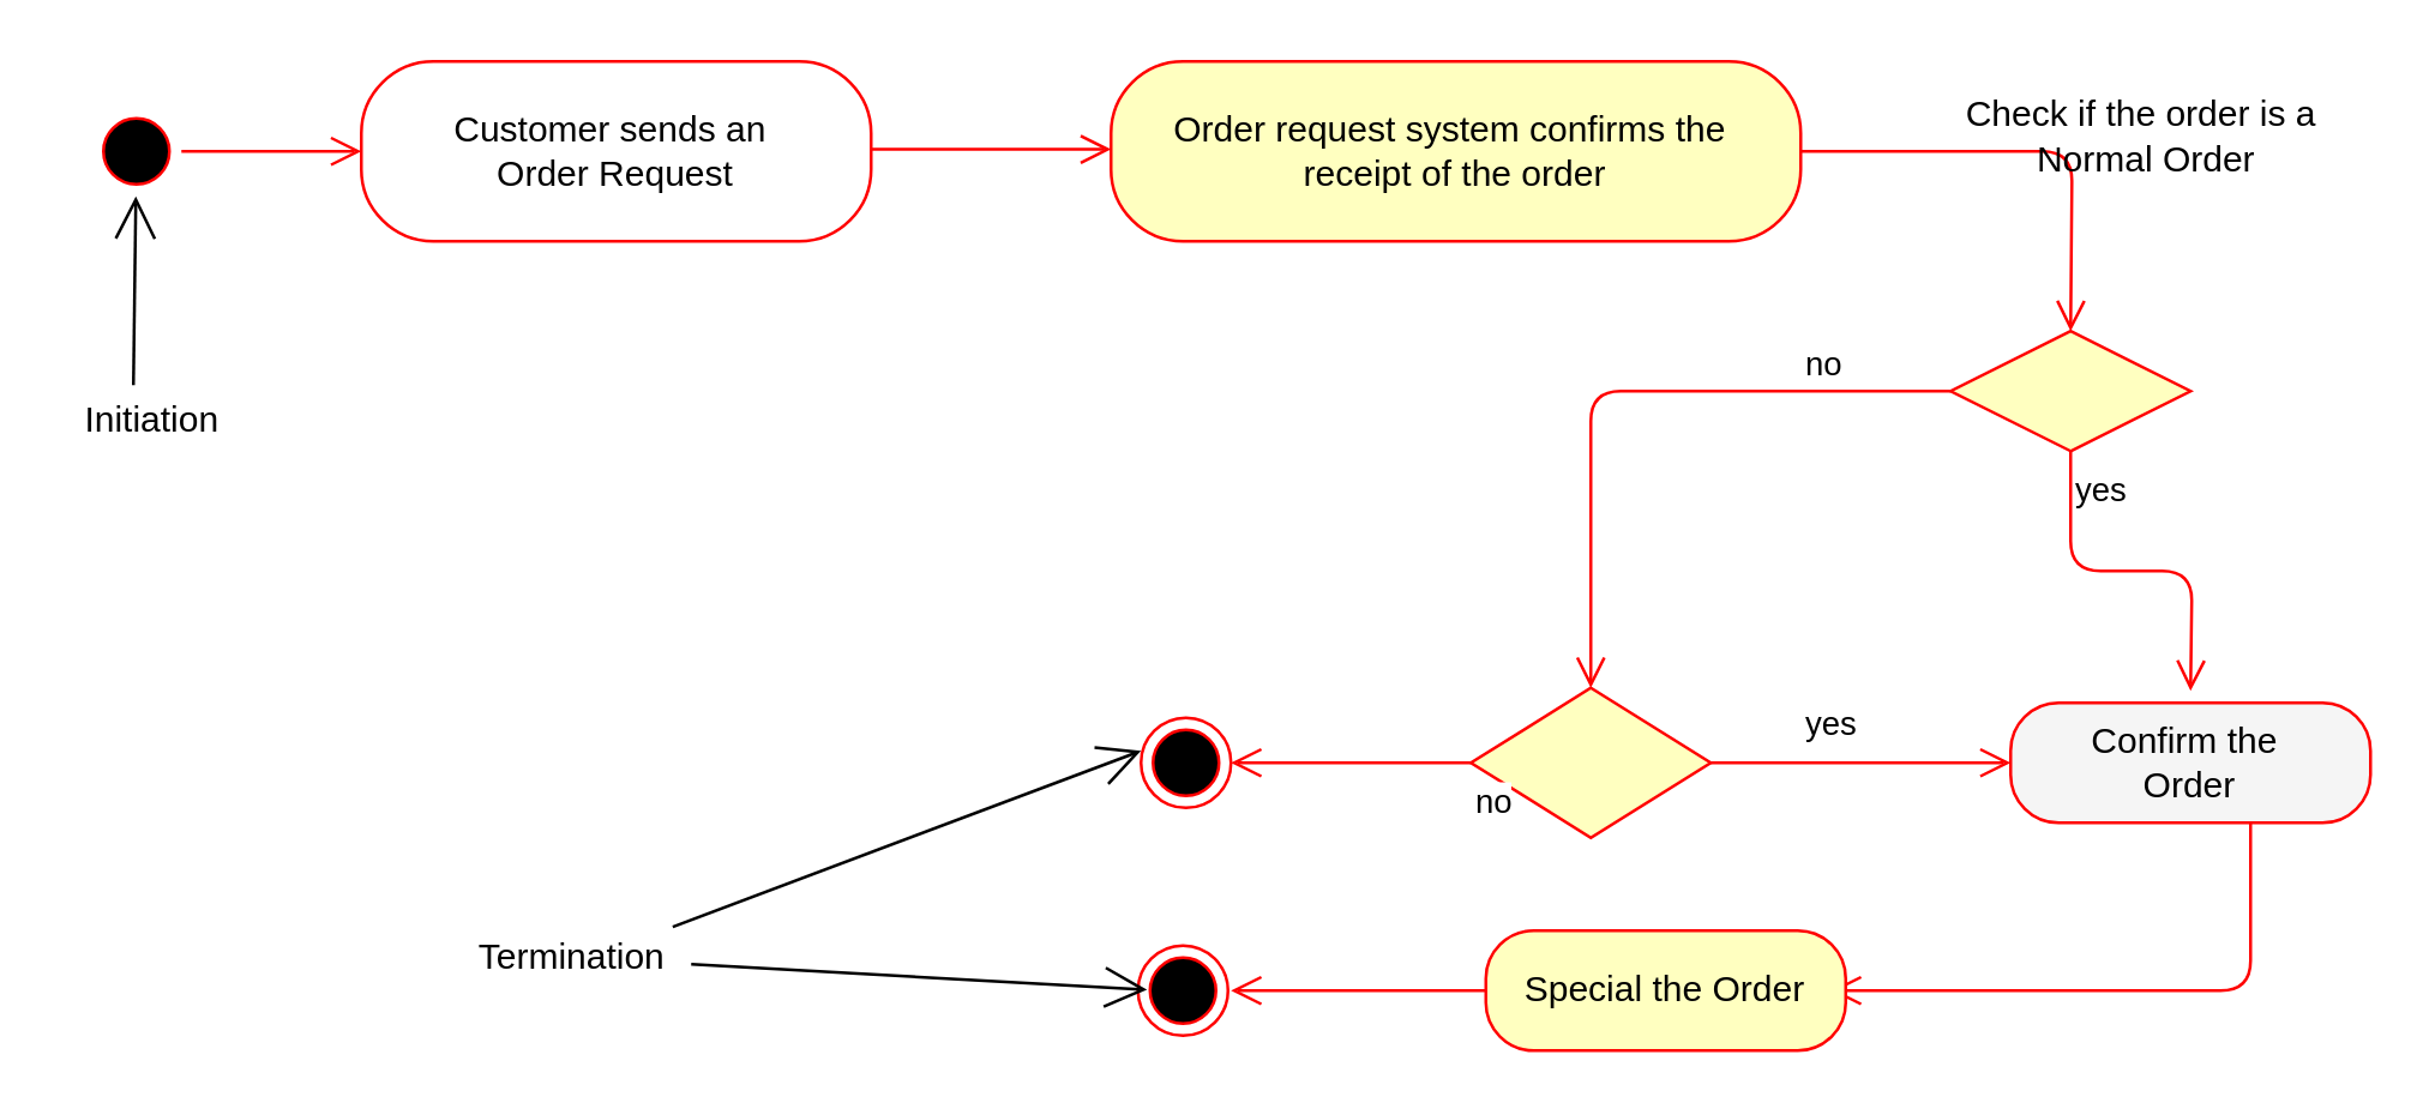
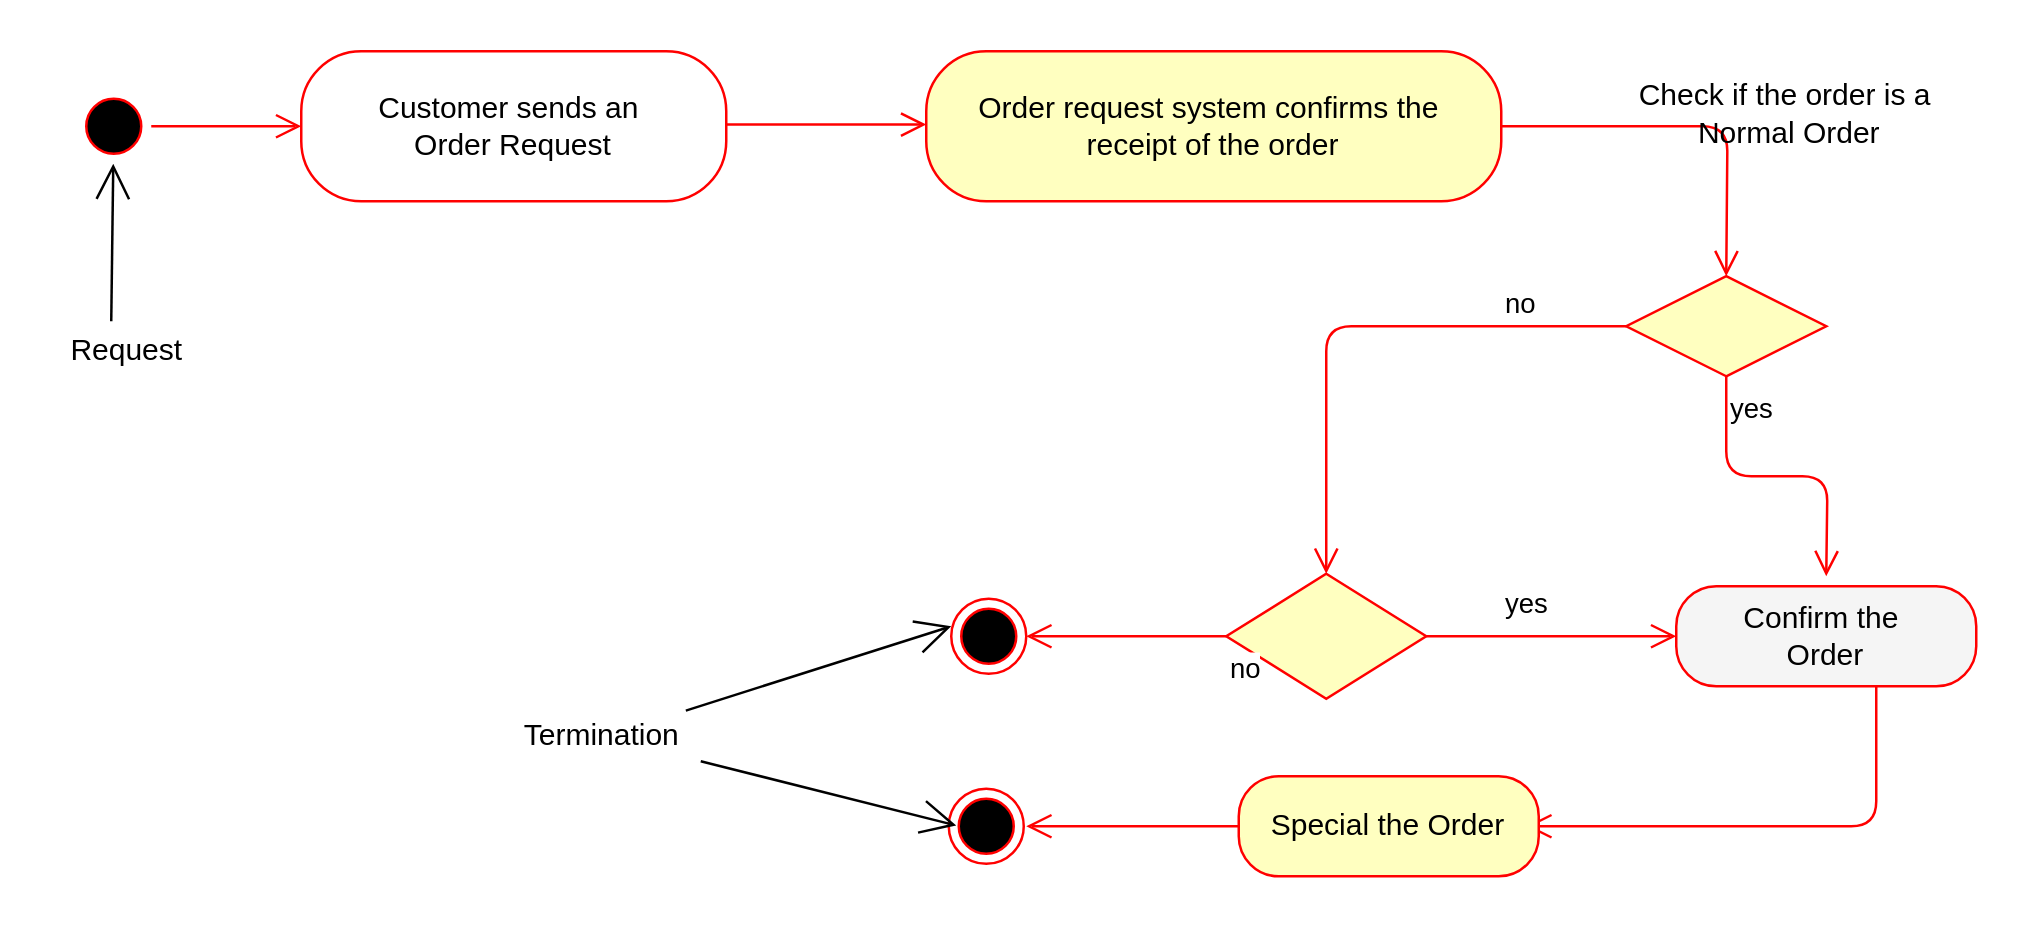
- <mxCell id="24" value="Initiation" style="text;html=1;align=center;verticalAlign=middle;resizable=0;points=[];autosize=1;" vertex="1" parent="1"><mxGeometry x="20" y="130" width="60" height="20" as="geometry" /></mxCell>
+ <mxCell id="24" value="Request" style="text;html=1;align=center;verticalAlign=middle;resizable=0;points=[];autosize=1;" vertex="1" parent="1"><mxGeometry x="20" y="130" width="60" height="20" as="geometry" /></mxCell>
- <mxCell id="21" value="Termination" style="text;html=1;align=center;verticalAlign=middle;resizable=0;points=[];autosize=1;" vertex="1" parent="1"><mxGeometry x="150" y="309" width="80" height="20" as="geometry" /></mxCell>
+ <mxCell id="21" value="Termination" style="text;html=1;align=center;verticalAlign=middle;resizable=0;points=[];autosize=1;" vertex="1" parent="1"><mxGeometry x="200" y="284" width="80" height="20" as="geometry" /></mxCell>
